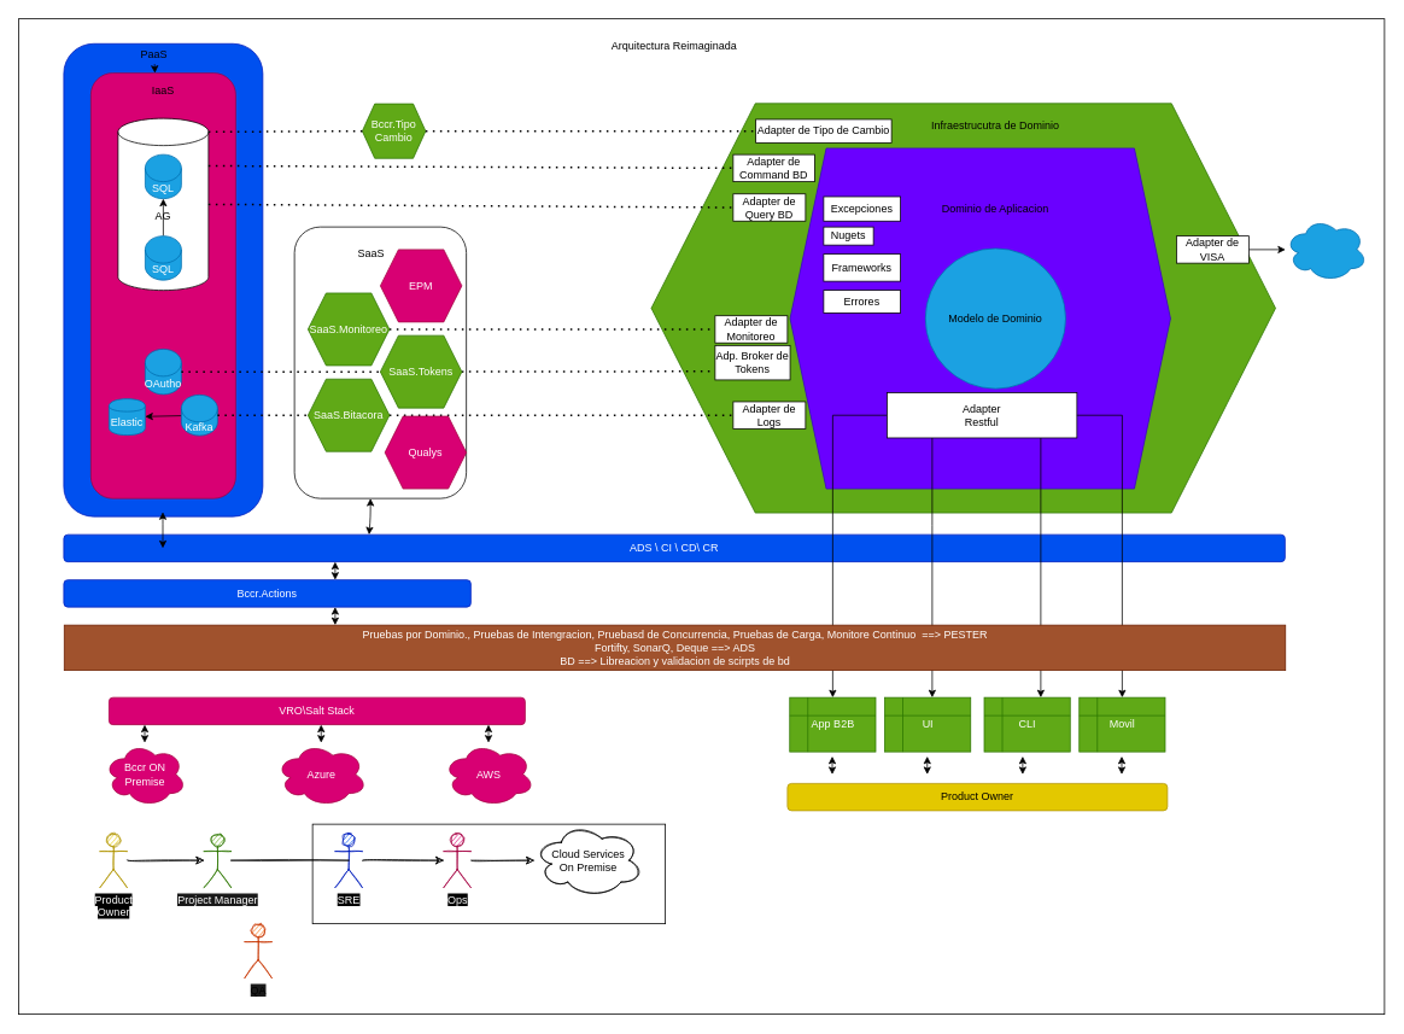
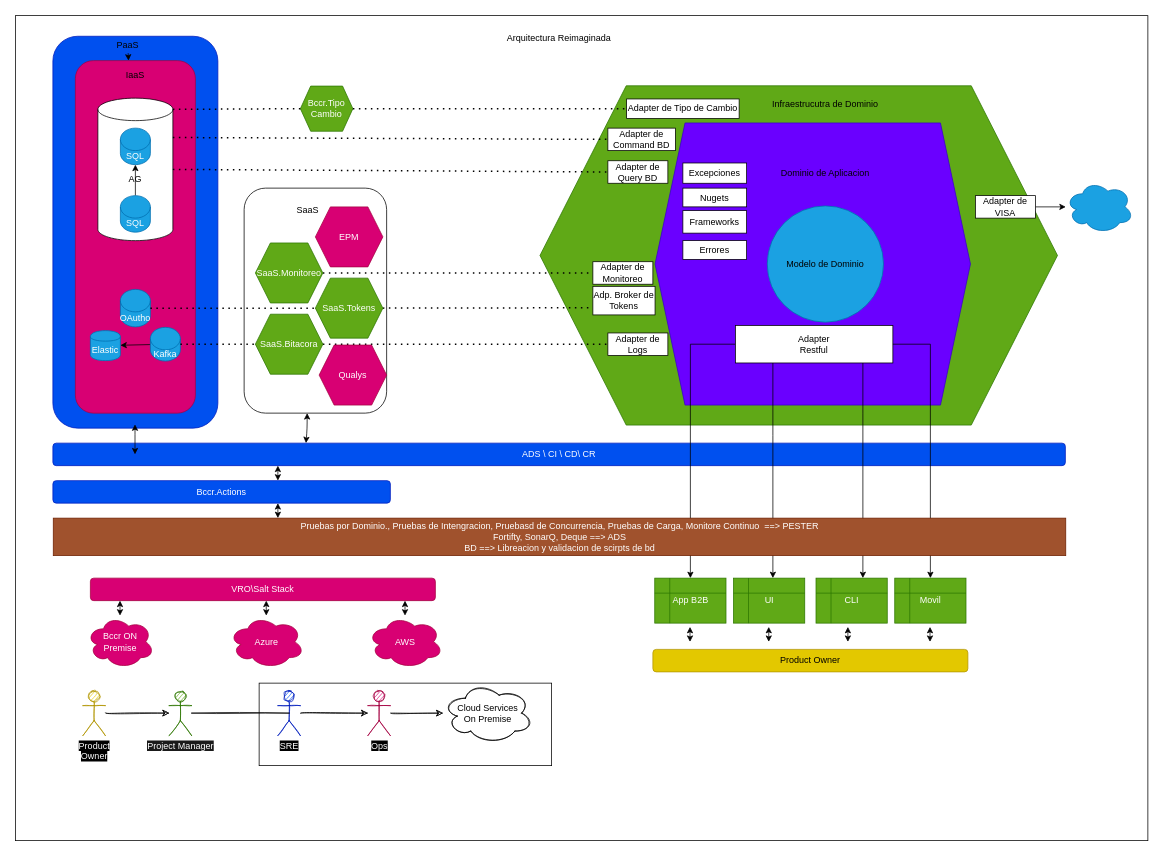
- <mxCell id="25" value="Nugets" style="rounded=0;whiteSpace=wrap;html=1;" parent="1" vertex="1"><mxGeometry x="910" y="250" width="55" height="20" as="geometry" /></mxCell>
+ <mxCell id="25" value="Nugets" style="rounded=0;whiteSpace=wrap;html=1;" parent="1" vertex="1"><mxGeometry x="910" y="250" width="85" height="25" as="geometry" /></mxCell>
- <mxCell id="91" value="&lt;span style=&quot;background-color: rgb(26 , 26 , 26)&quot;&gt;QA&lt;/span&gt;" style="shape=umlActor;verticalLabelPosition=bottom;verticalAlign=top;html=1;outlineConnect=0;fillColor=#fa6800;strokeColor=#C73500;fontColor=#000000;labelBackgroundColor=#ffffff;sketch=1;rounded=1;" vertex="1" parent="1"><mxGeometry x="270" y="1020" width="30" height="60" as="geometry" /></mxCell>
